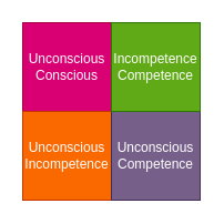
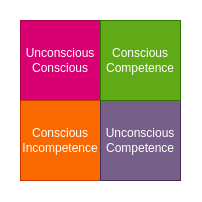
- <mxCell id="5" value="Incompetence&lt;br&gt;Competence" style="whiteSpace=wrap;html=1;aspect=fixed;fillColor=#60a917;strokeColor=#2D7600;fontColor=#ffffff;" parent="1" vertex="1"><mxGeometry x="100" y="20" width="80" height="80" as="geometry" /></mxCell>
+ <mxCell id="5" value="Conscious&lt;br&gt;Competence" style="whiteSpace=wrap;html=1;aspect=fixed;fillColor=#60a917;strokeColor=#2D7600;fontColor=#ffffff;" parent="1" vertex="1"><mxGeometry x="100" y="20" width="80" height="80" as="geometry" /></mxCell>
- <mxCell id="3" value="Unconscious&lt;br&gt;Incompetence" style="whiteSpace=wrap;html=1;aspect=fixed;fillColor=#fa6800;strokeColor=#C73500;fontColor=#ffffff;" parent="1" vertex="1"><mxGeometry x="20" y="100" width="80" height="80" as="geometry" /></mxCell>
+ <mxCell id="3" value="Conscious&lt;br&gt;Incompetence" style="whiteSpace=wrap;html=1;aspect=fixed;fillColor=#fa6800;strokeColor=#C73500;fontColor=#ffffff;" parent="1" vertex="1"><mxGeometry x="20" y="100" width="80" height="80" as="geometry" /></mxCell>
